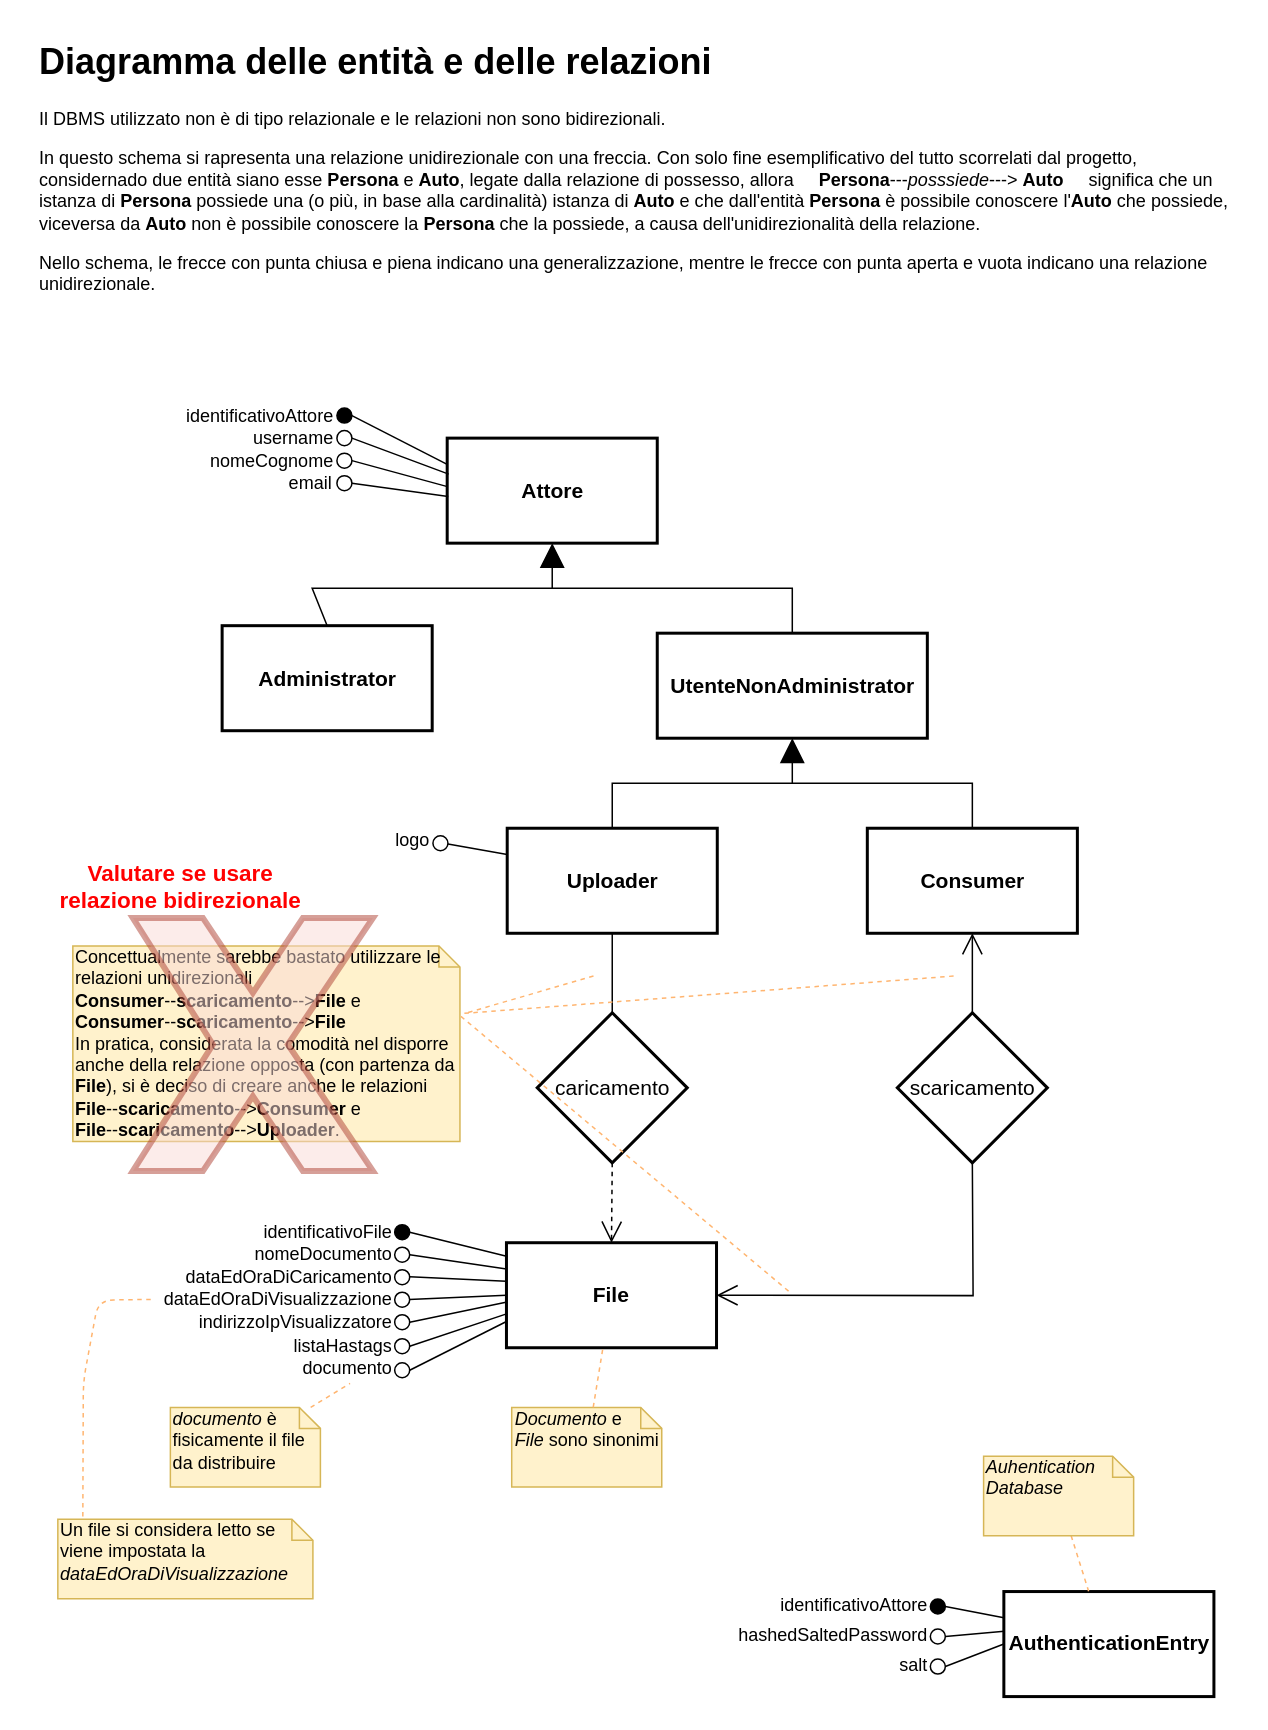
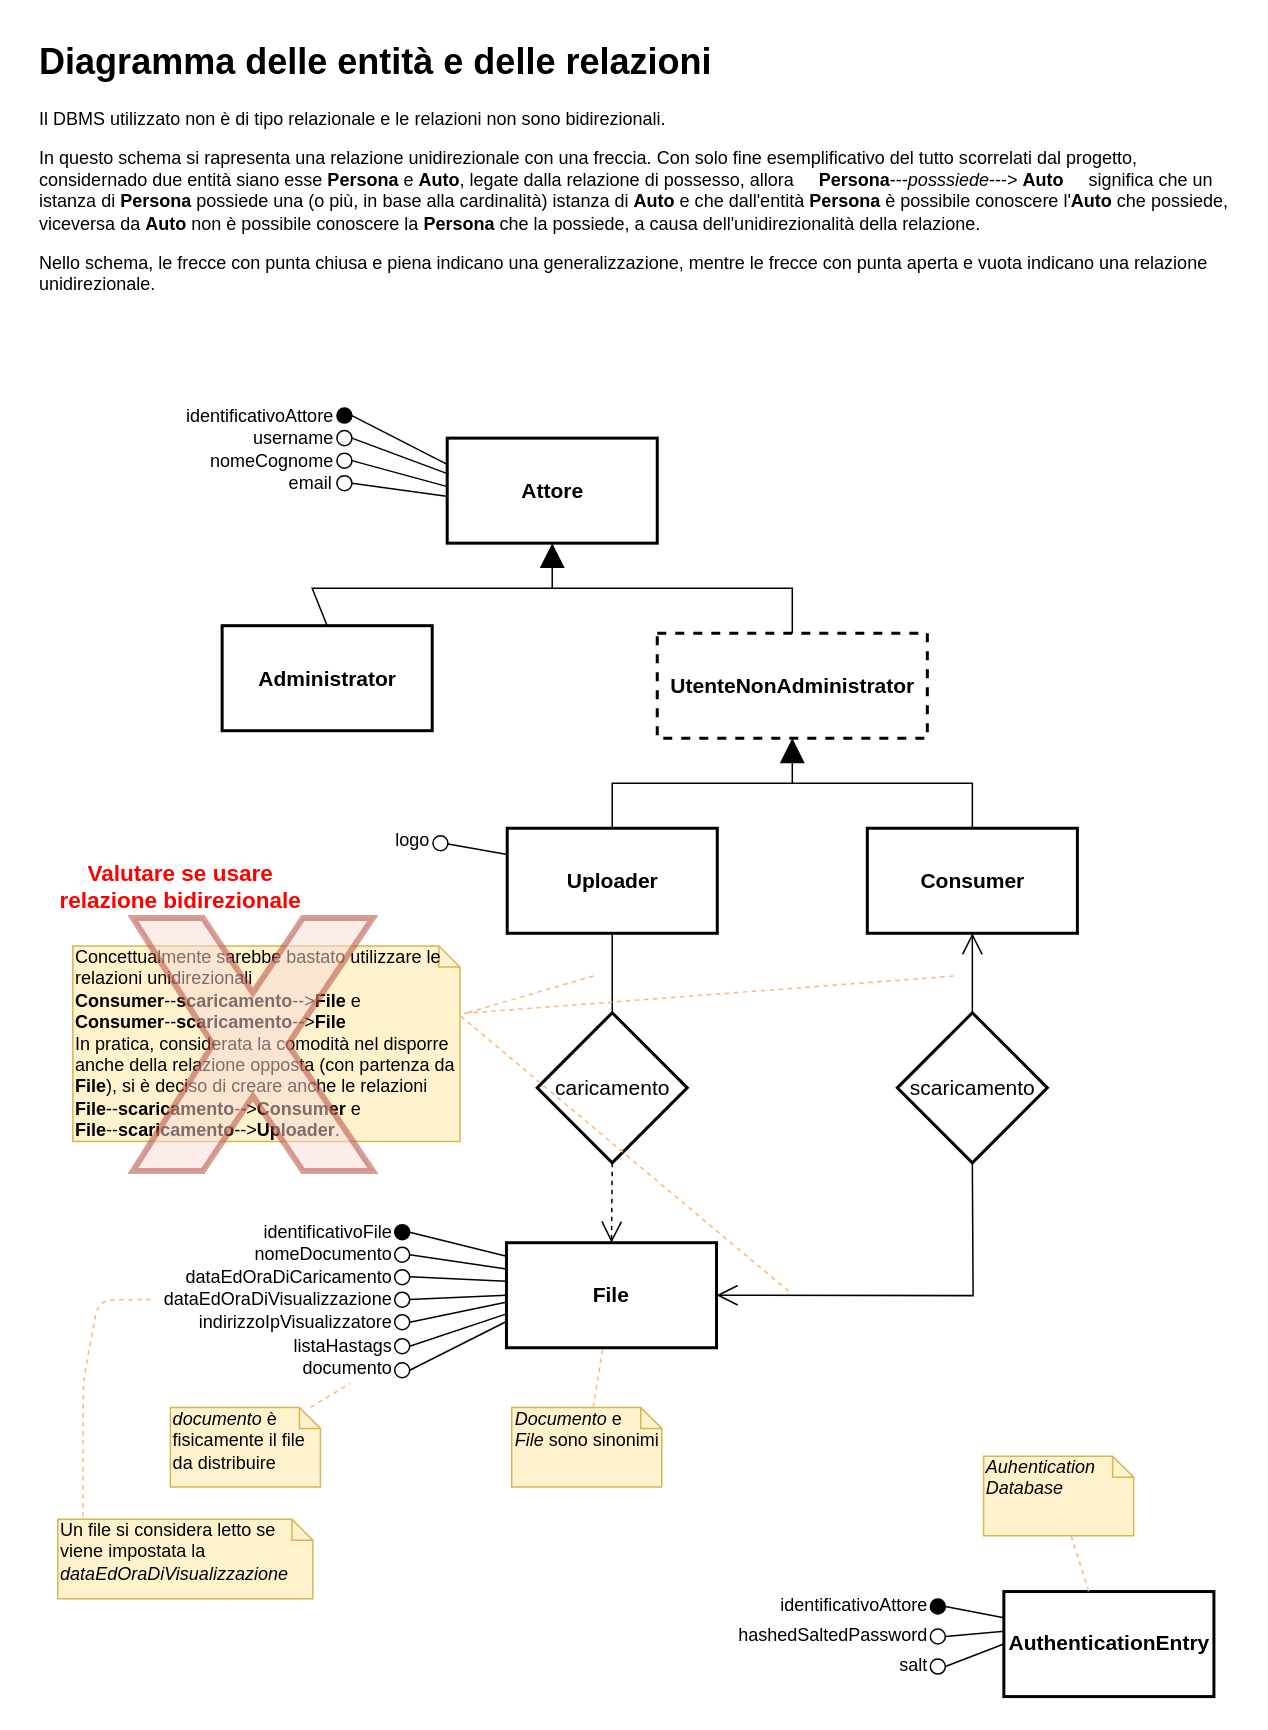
- <mxCell id="27" value="UtenteNonAdministrator" style="strokeWidth=2;whiteSpace=wrap;html=1;align=center;fontSize=14;fontStyle=1" vertex="1" parent="1"><mxGeometry x="437.5" y="421.5" width="180" height="70" as="geometry" /></mxCell>
+ <mxCell id="27" value="UtenteNonAdministrator" style="strokeWidth=2;whiteSpace=wrap;html=1;align=center;fontSize=14;fontStyle=1;dashed=1;" vertex="1" parent="1"><mxGeometry x="437.5" y="421.5" width="180" height="70" as="geometry" /></mxCell>
